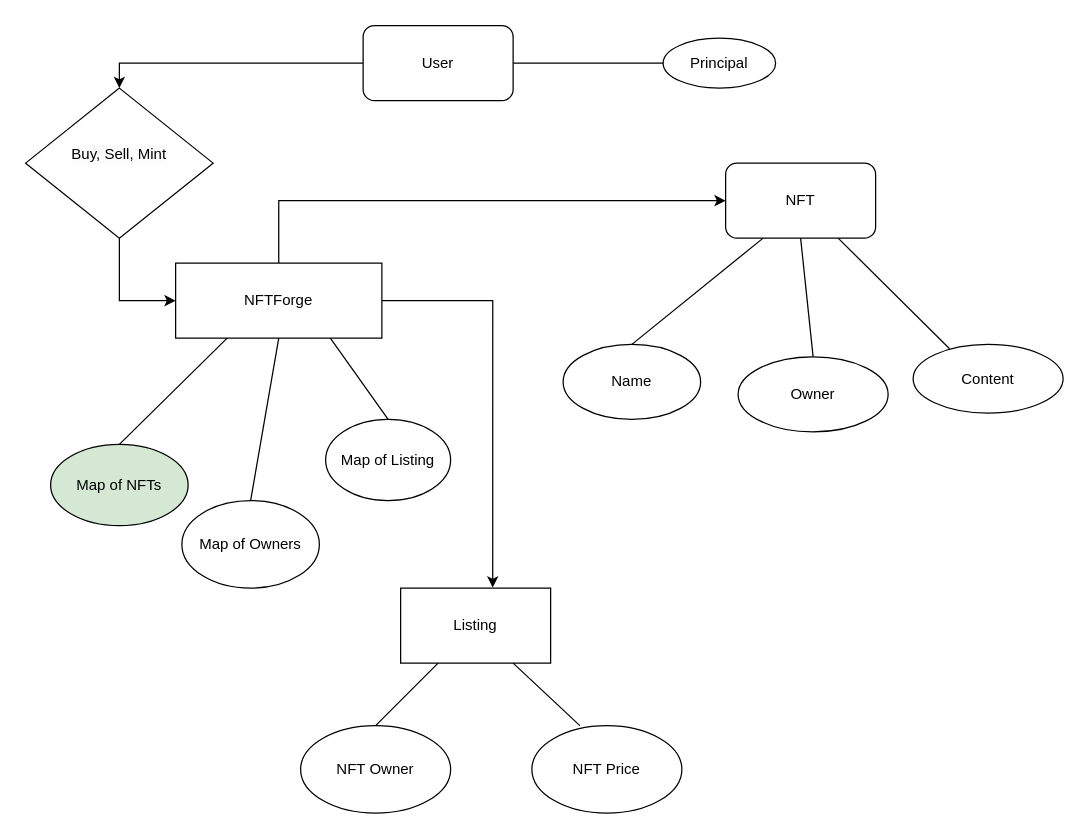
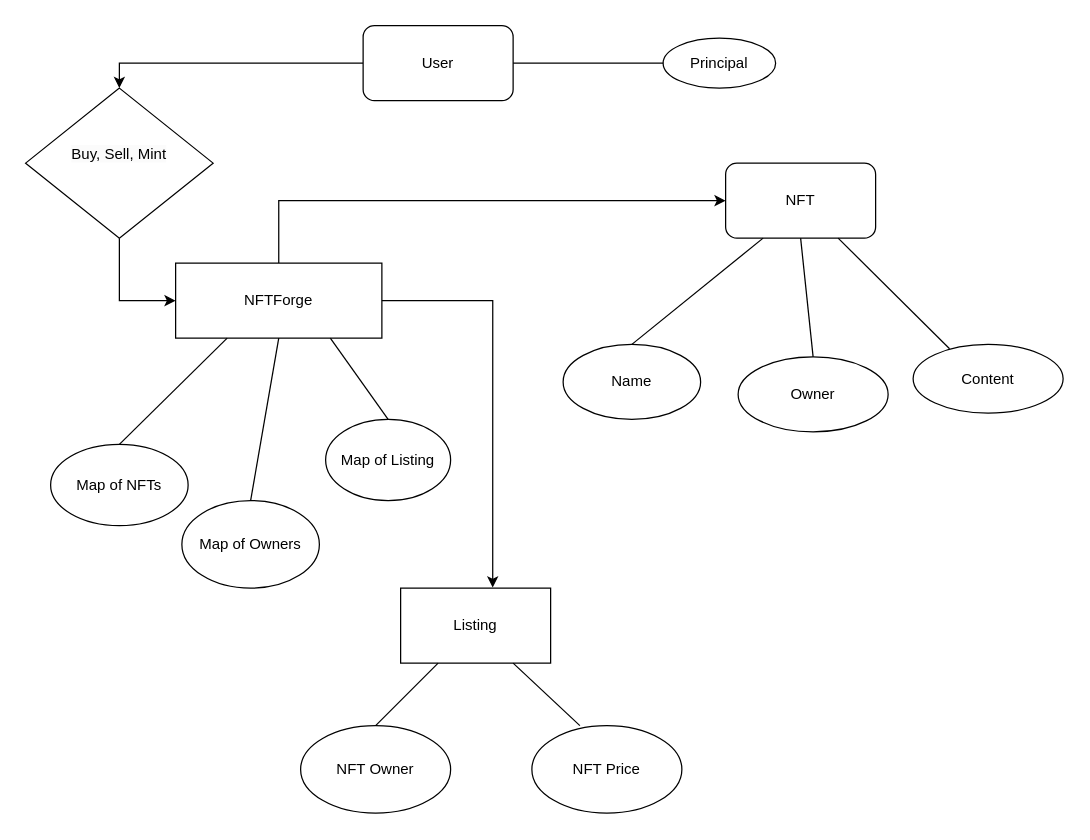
- <mxCell id="15" value="Map of NFTs" style="ellipse;whiteSpace=wrap;html=1;fillColor=#d5e8d4;" parent="1" vertex="1"><mxGeometry x="40" y="355" width="110" height="65" as="geometry" /></mxCell>
+ <mxCell id="15" value="Map of NFTs" style="ellipse;whiteSpace=wrap;html=1;" parent="1" vertex="1"><mxGeometry x="40" y="355" width="110" height="65" as="geometry" /></mxCell>
